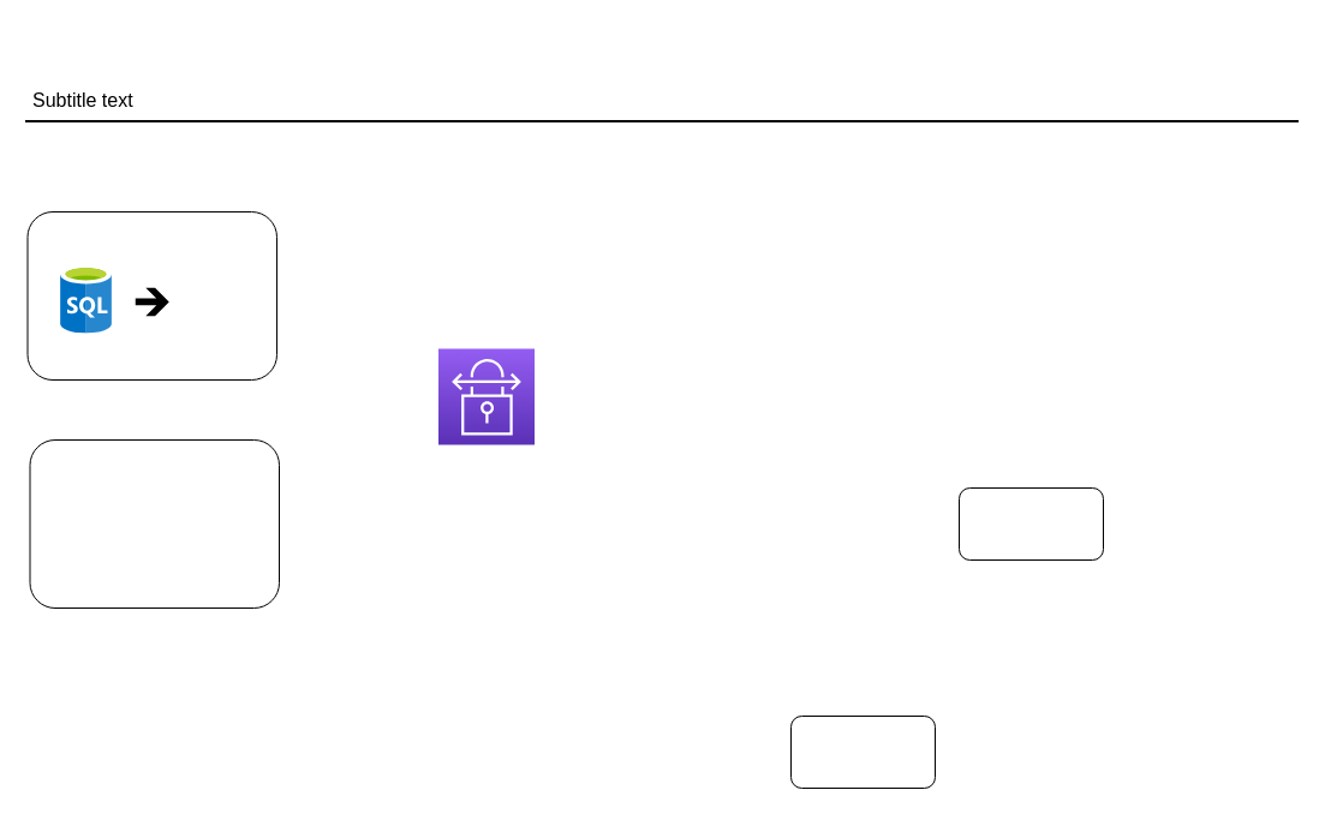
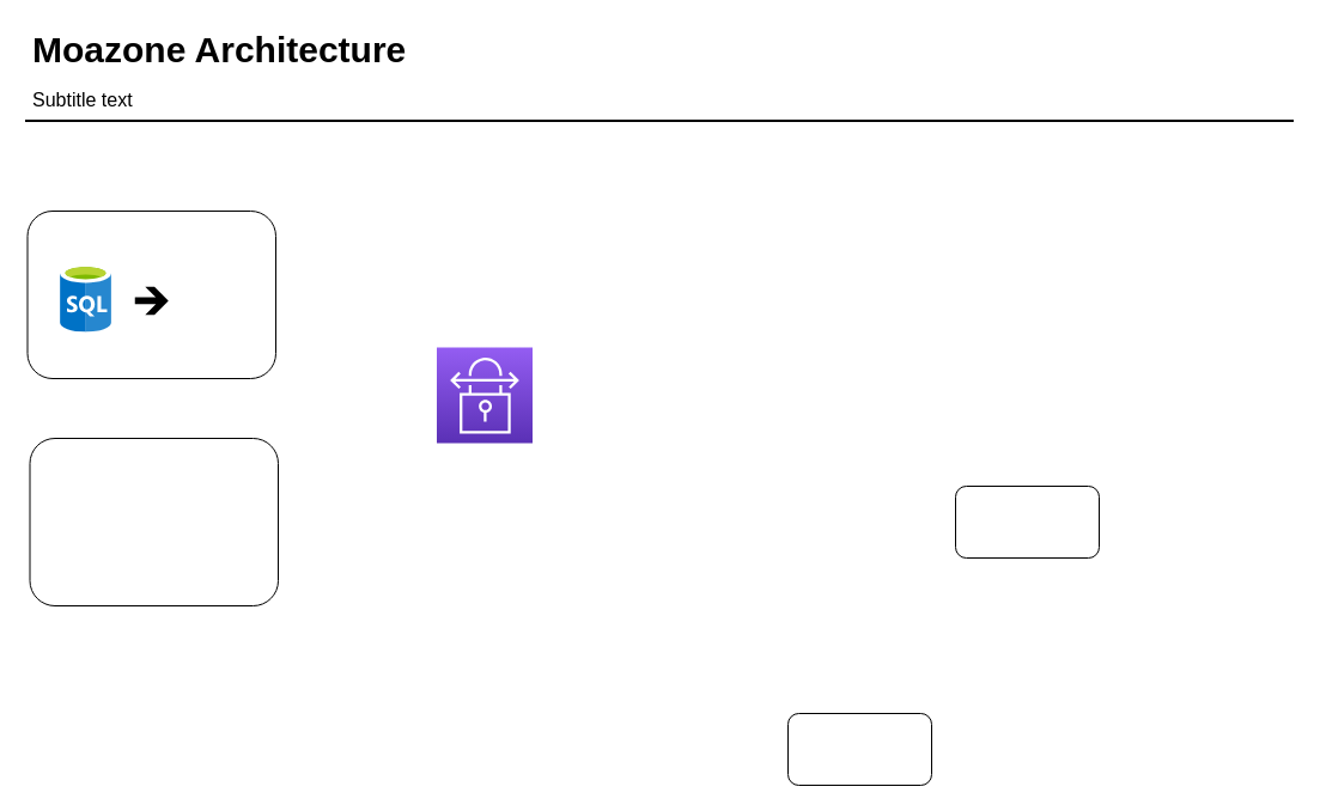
+ <mxCell id="2" value="Moazone Architecture" style="text;html=1;resizable=0;points=[];autosize=1;align=left;verticalAlign=top;spacingTop=-4;fontSize=30;fontStyle=1" parent="1" vertex="1"><mxGeometry x="24.5" y="20.5" width="340" height="40" as="geometry" /></mxCell>
